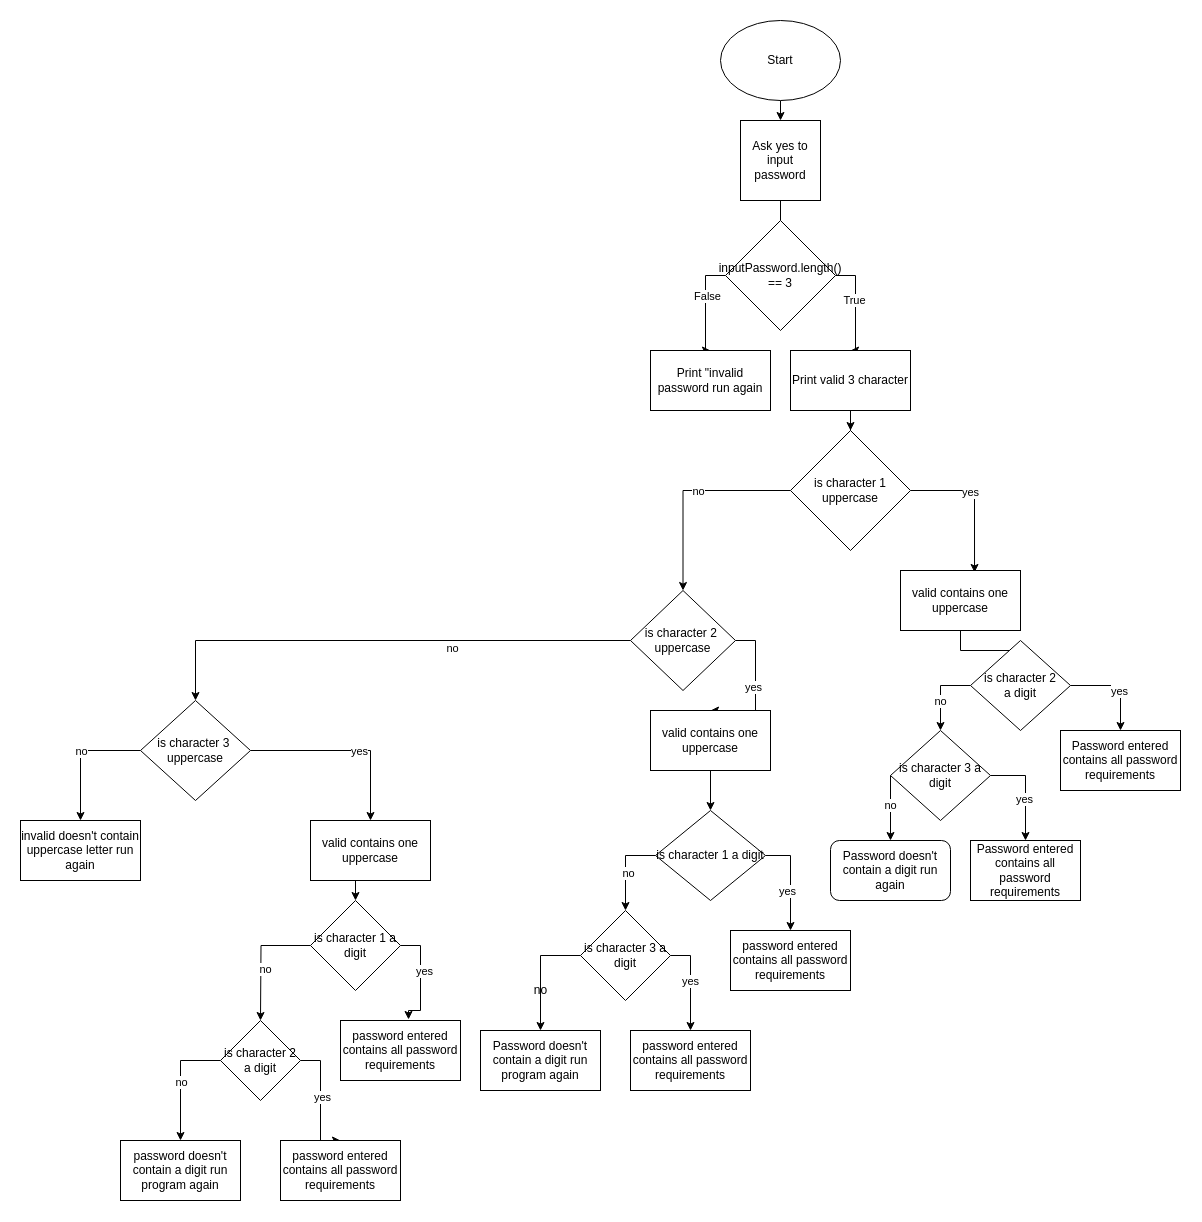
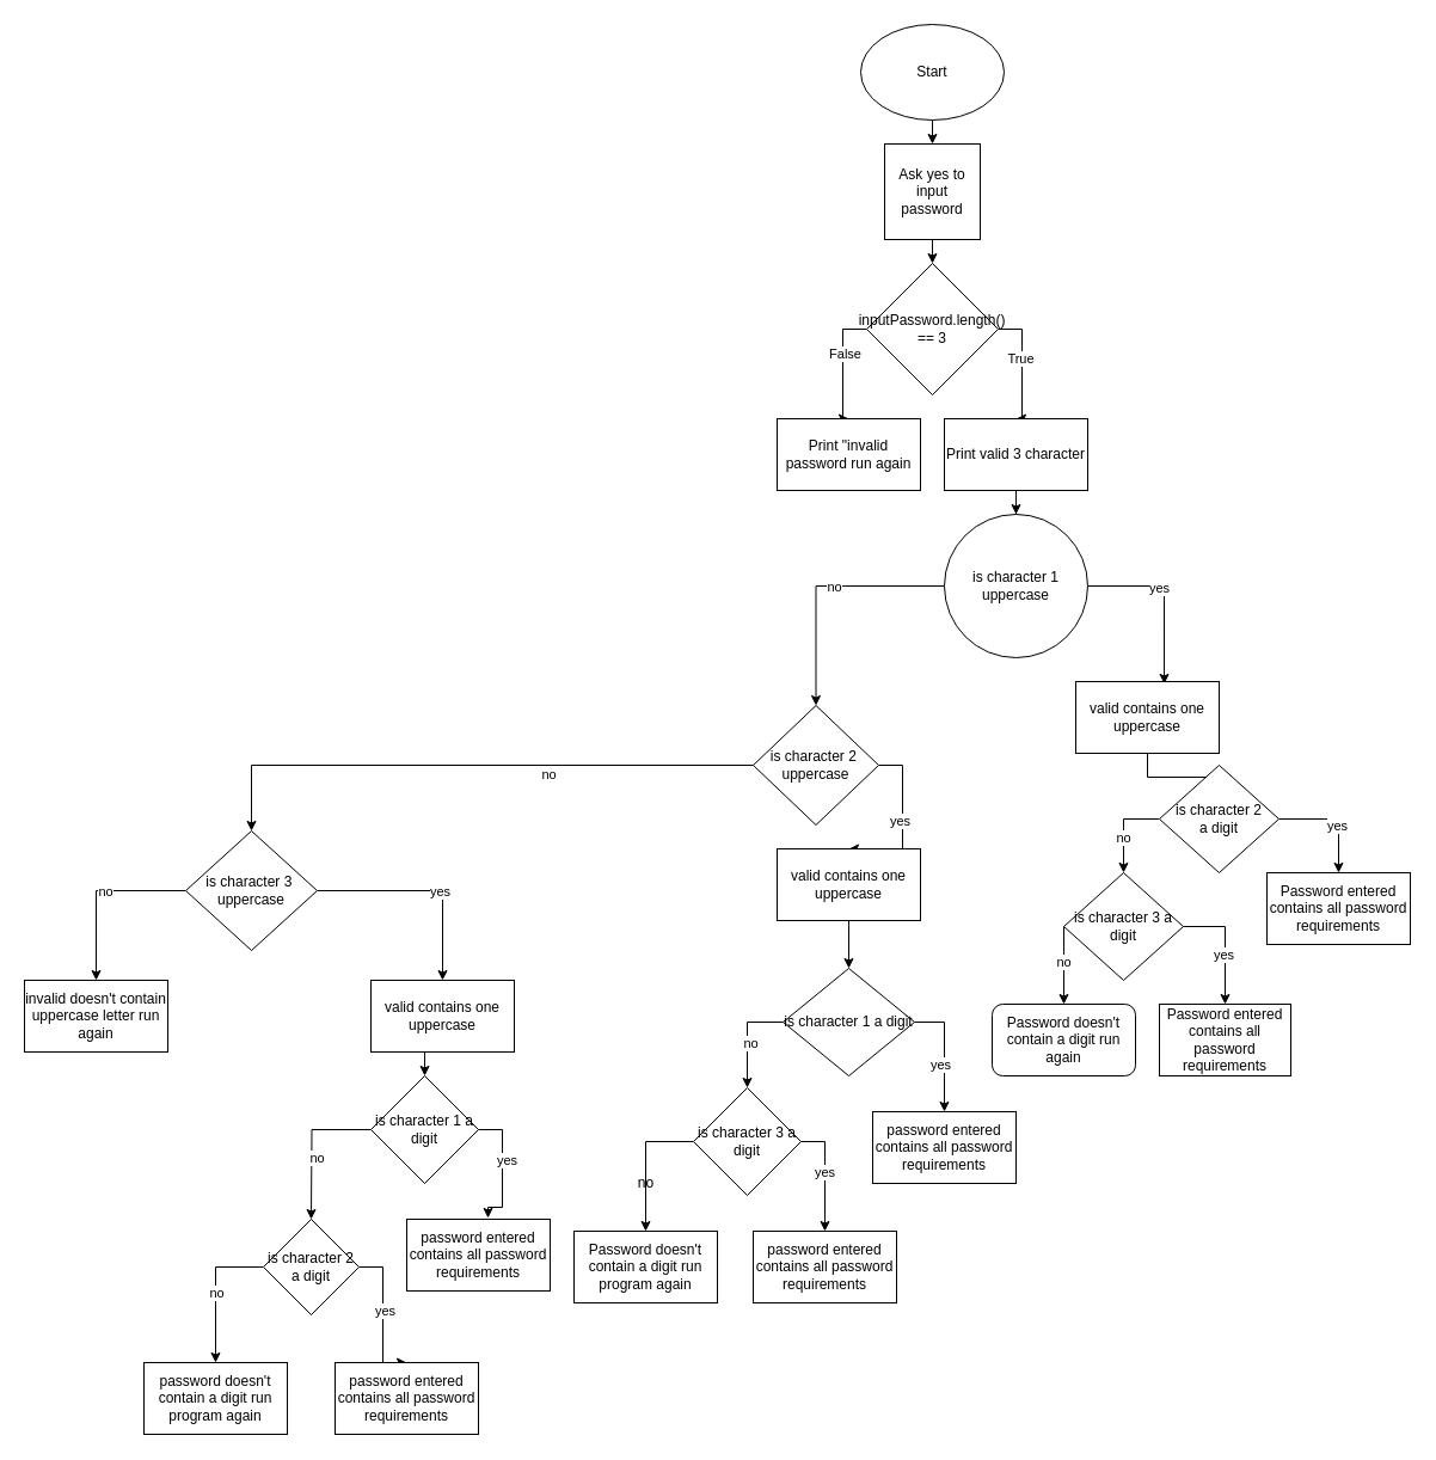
- <mxCell id="4" style="edgeStyle=orthogonalEdgeStyle;rounded=0;orthogonalLoop=1;jettySize=auto;html=1;exitX=0.5;exitY=1;exitDx=0;exitDy=0;entryX=0.5;entryY=0;entryDx=0;entryDy=0;endArrow=none;" edge="1" parent="1" source="5" target="10"><mxGeometry relative="1" as="geometry" /></mxCell>
+ <mxCell id="4" style="edgeStyle=orthogonalEdgeStyle;rounded=0;orthogonalLoop=1;jettySize=auto;html=1;exitX=0.5;exitY=1;exitDx=0;exitDy=0;entryX=0.5;entryY=0;entryDx=0;entryDy=0;" edge="1" parent="1" source="5" target="10"><mxGeometry relative="1" as="geometry" /></mxCell>
- <mxCell id="18" value="is character 1 uppercase" style="rhombus;whiteSpace=wrap;html=1;" vertex="1" parent="1"><mxGeometry x="790" y="430" width="120" height="120" as="geometry" /></mxCell>
+ <mxCell id="18" value="is character 1 uppercase" style="ellipse;whiteSpace=wrap;html=1;" vertex="1" parent="1"><mxGeometry x="790" y="430" width="120" height="120" as="geometry" /></mxCell>
- <mxCell id="32" value="is character 3&amp;nbsp;&lt;br&gt;uppercase" style="rhombus;whiteSpace=wrap;html=1;" vertex="1" parent="1"><mxGeometry x="140" y="700" width="110" height="100" as="geometry" /></mxCell>
+ <mxCell id="32" value="is character 3&amp;nbsp;&lt;br&gt;uppercase" style="rhombus;whiteSpace=wrap;html=1;" vertex="1" parent="1"><mxGeometry x="155" y="695" width="110" height="100" as="geometry" /></mxCell>
